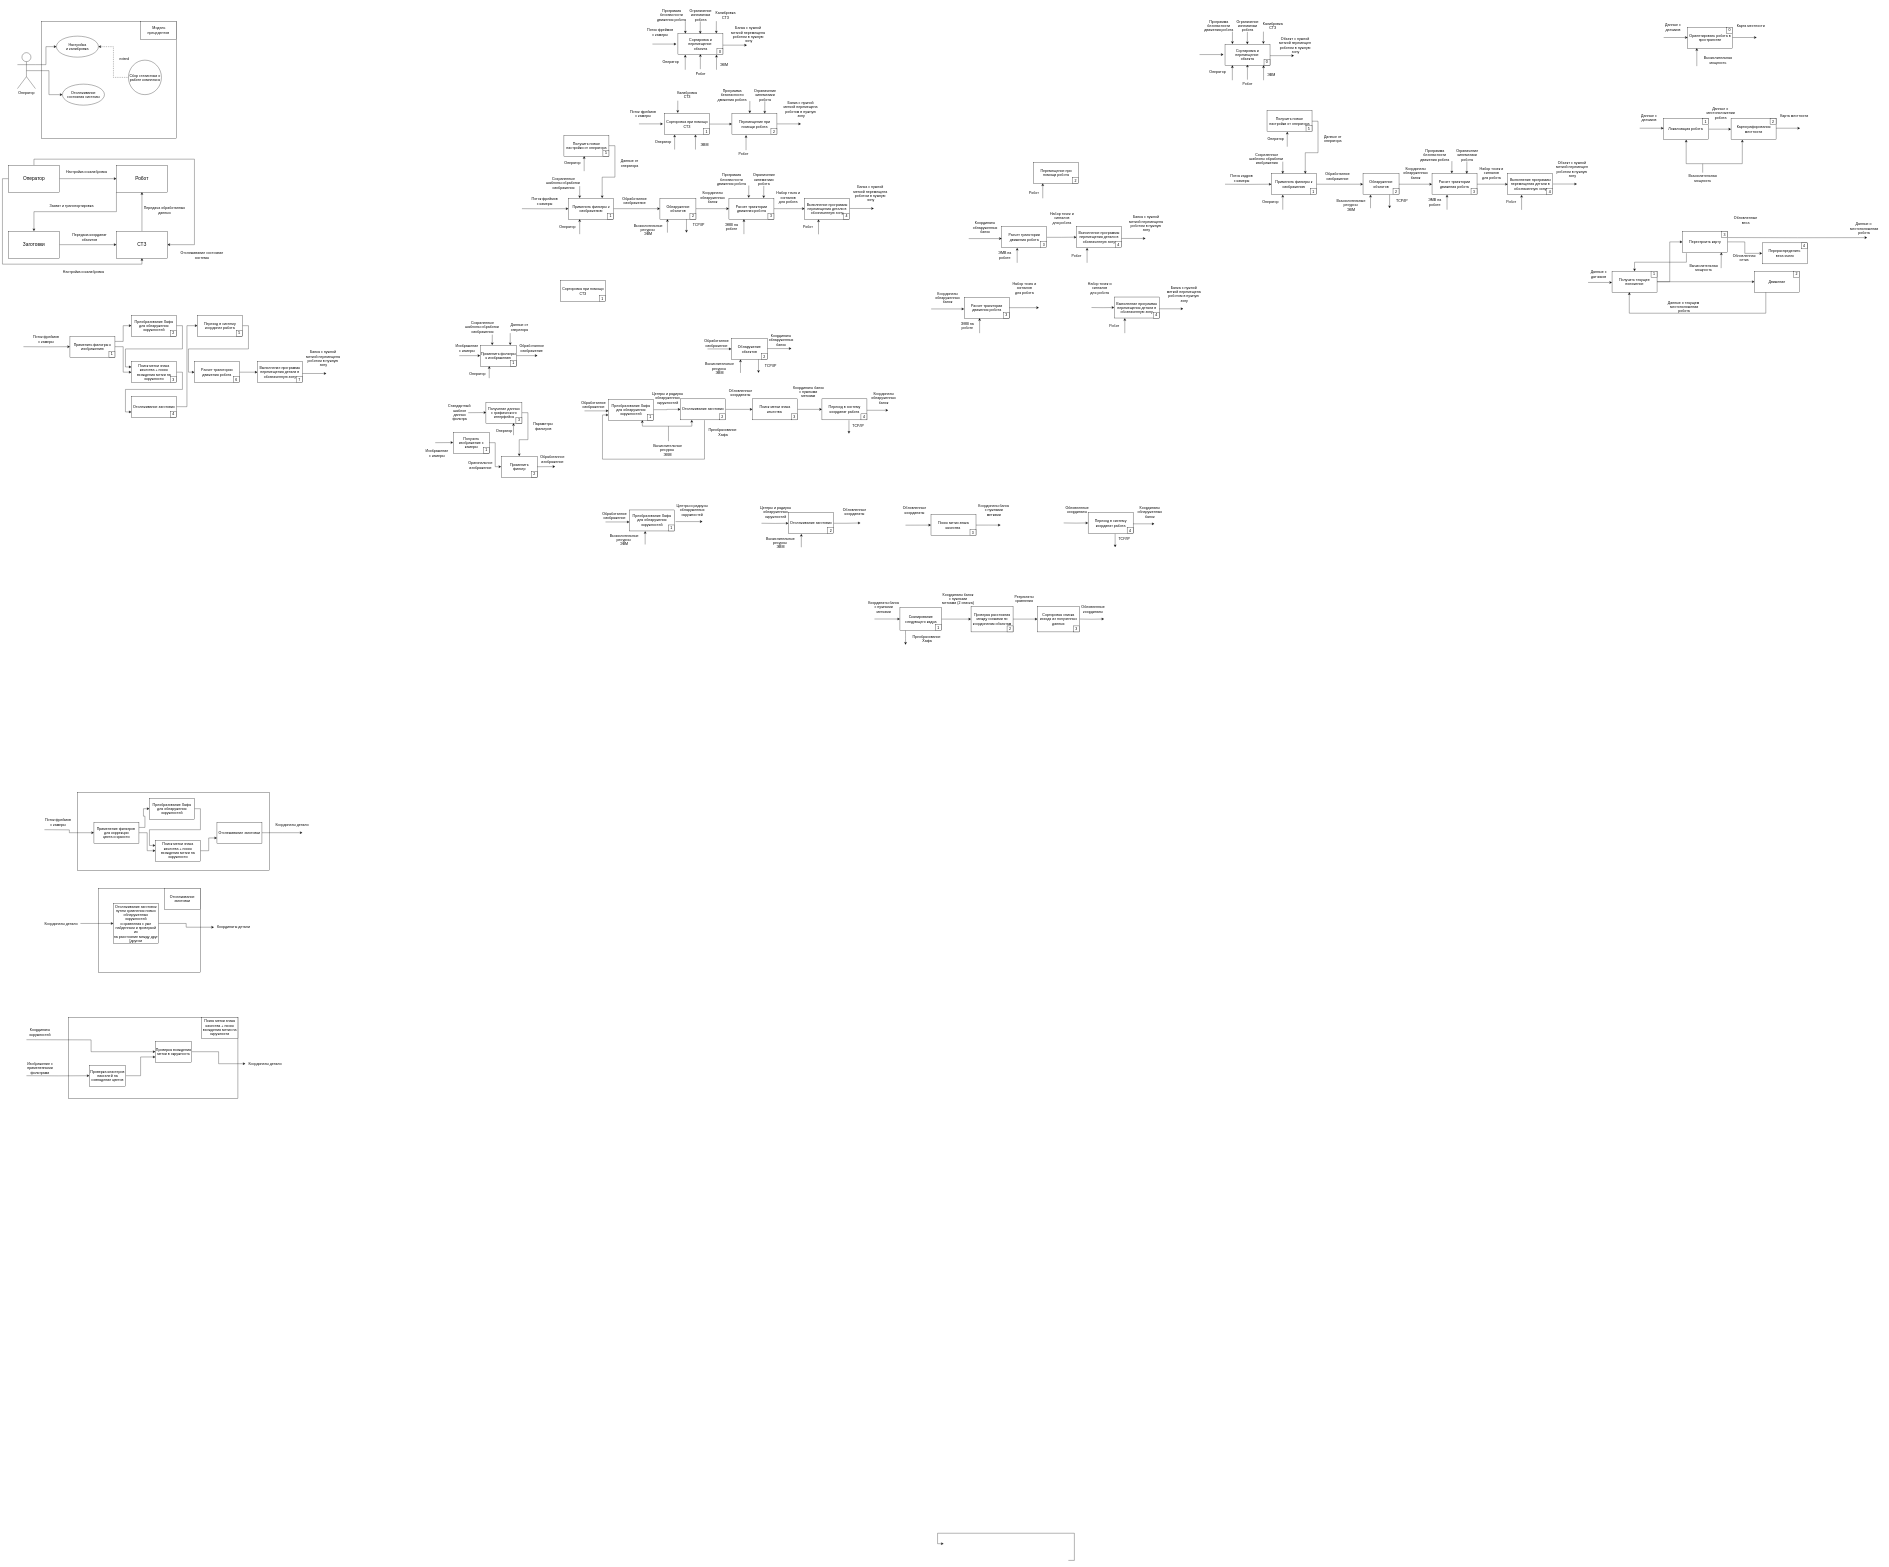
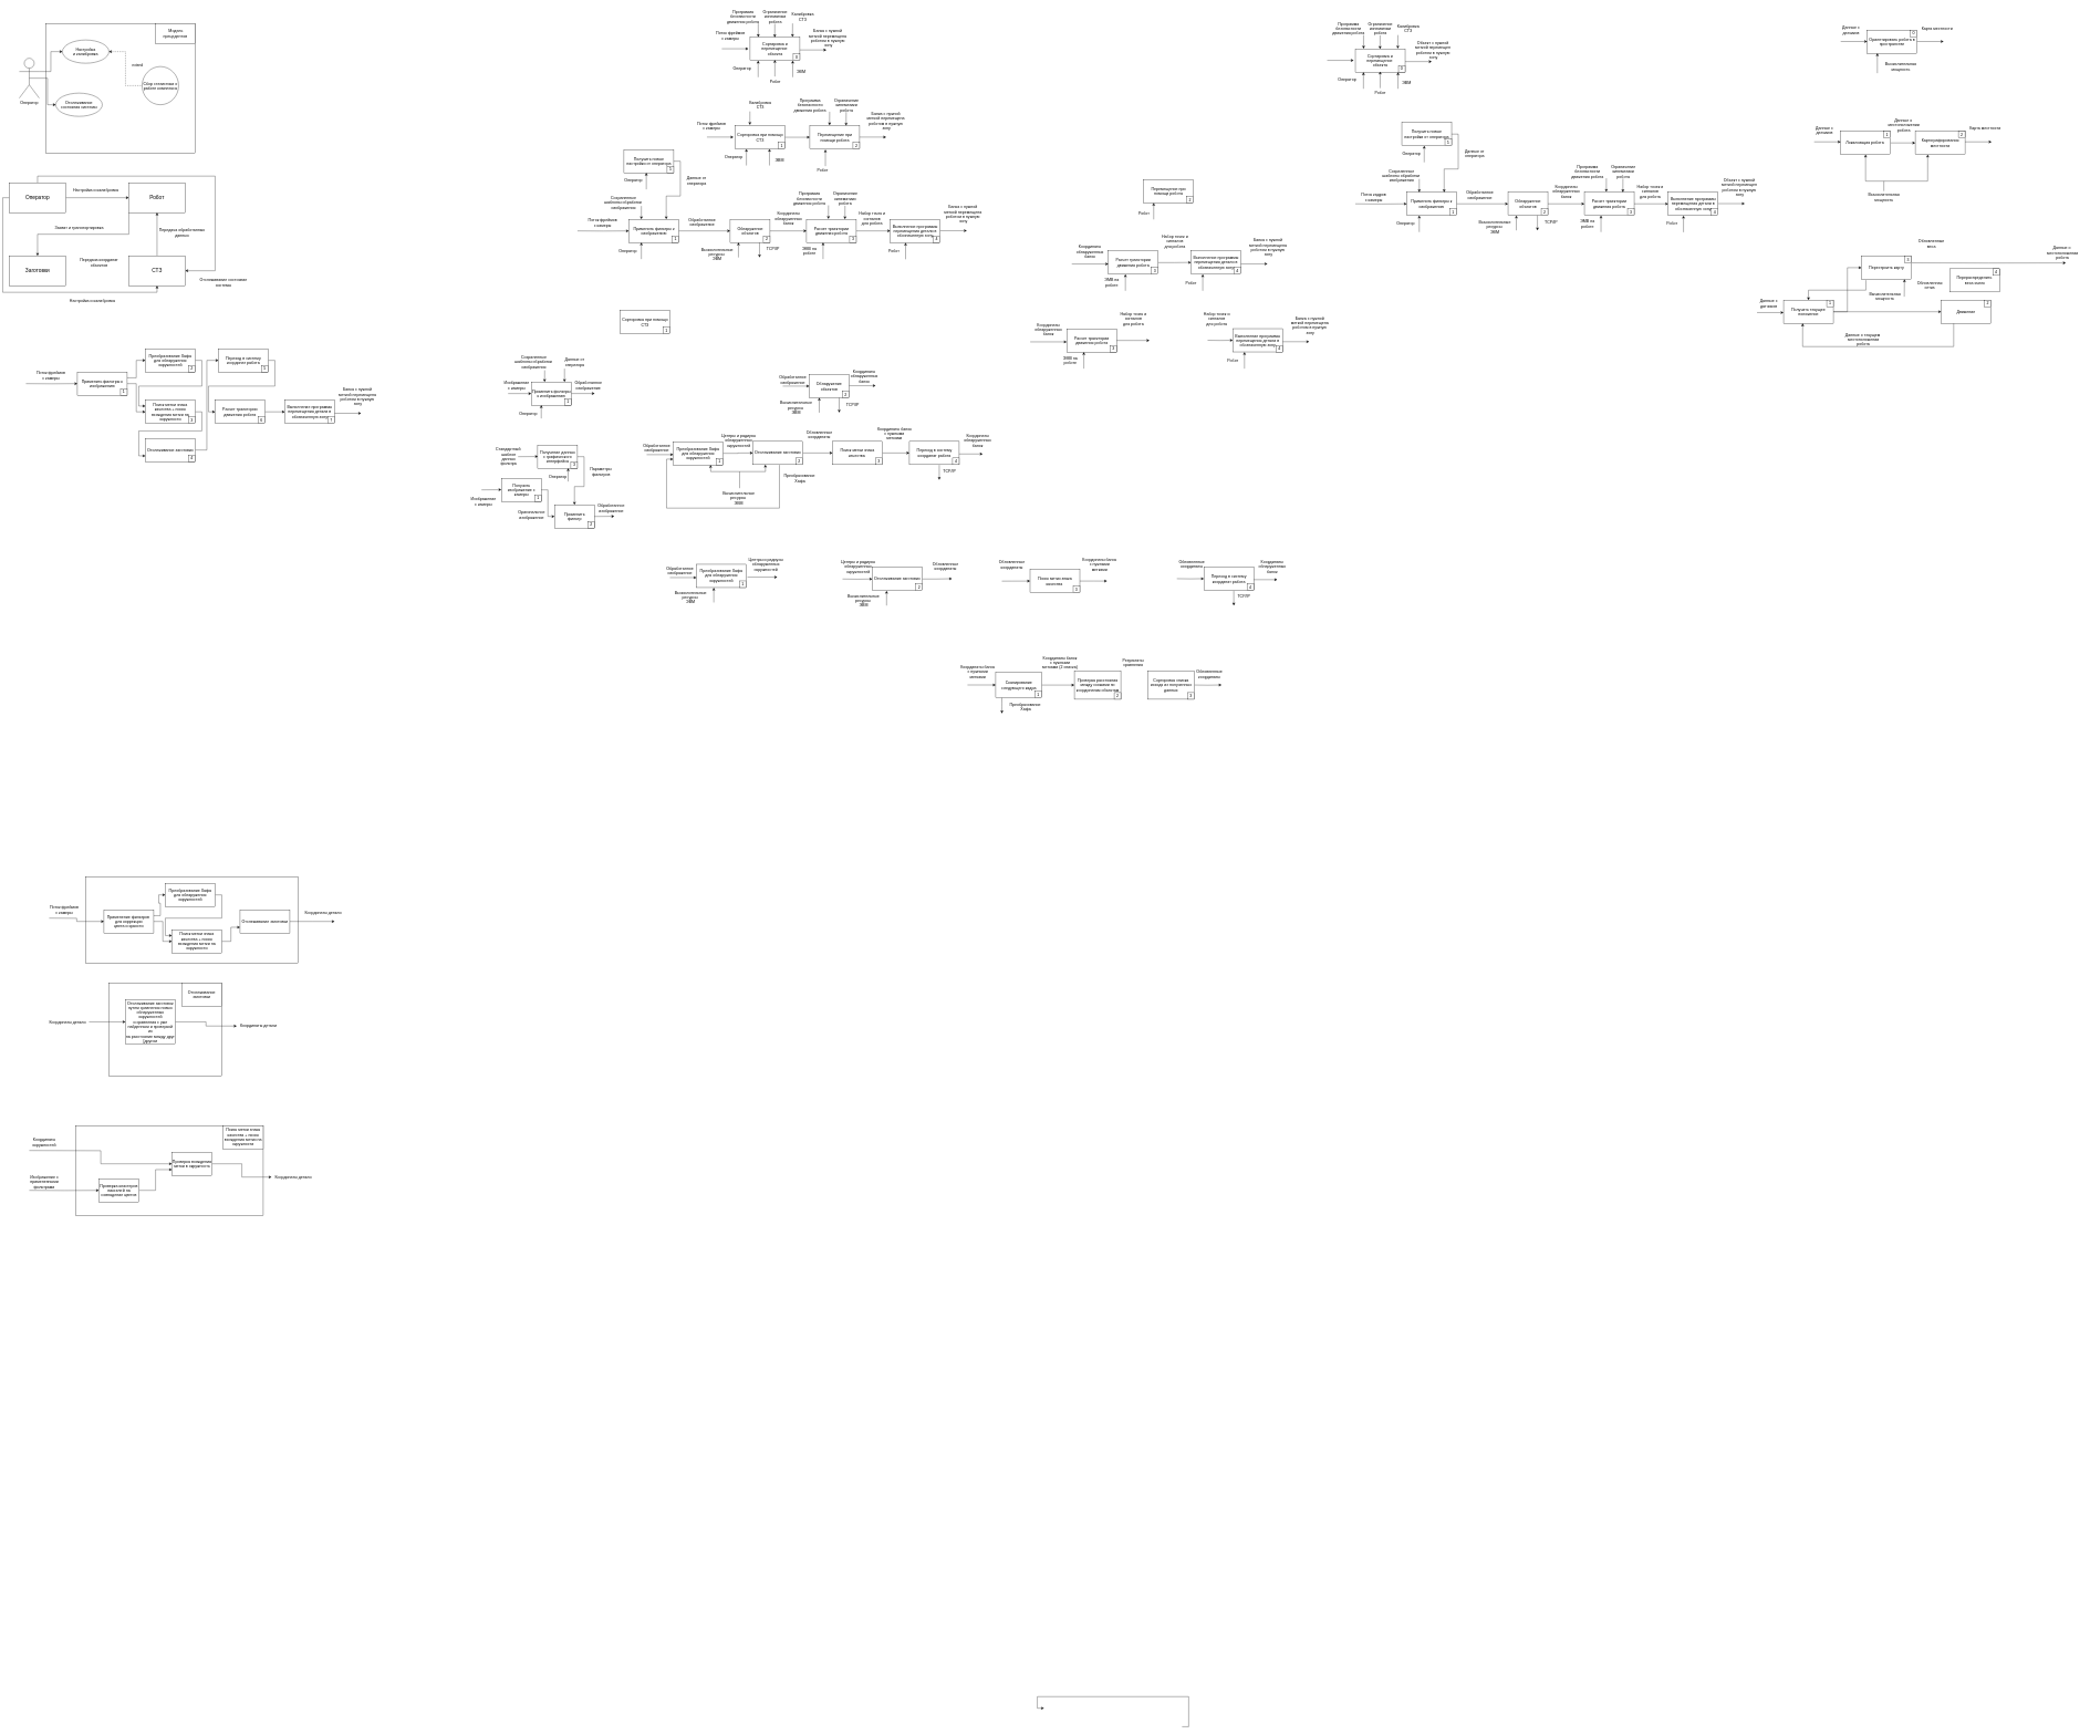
- <mxCell id="15" value="Отслеживание состояния системы" style="ellipse;whiteSpace=wrap;html=1;" parent="1" vertex="1"><mxGeometry x="200" y="280" width="140" height="70" as="geometry" /></mxCell>
+ <mxCell id="15" value="Отслеживание состояния системы" style="ellipse;whiteSpace=wrap;html=1;" parent="1" vertex="1"><mxGeometry x="160" y="280" width="140" height="70" as="geometry" /></mxCell>
- <mxCell id="20" style="edgeStyle=orthogonalEdgeStyle;rounded=0;orthogonalLoop=1;jettySize=auto;html=1;exitX=1;exitY=0.5;exitDx=0;exitDy=0;entryX=0;entryY=0.5;entryDx=0;entryDy=0;" parent="1" source="21" target="19" edge="1"><mxGeometry relative="1" as="geometry" /></mxCell>
- <mxCell id="344" style="edgeStyle=orthogonalEdgeStyle;rounded=0;orthogonalLoop=1;jettySize=auto;html=1;exitX=1;exitY=0.5;exitDx=0;exitDy=0;entryX=0;entryY=0.5;entryDx=0;entryDy=0;" parent="1" source="346" target="349" edge="1"><mxGeometry relative="1" as="geometry" /></mxCell>
- <mxCell id="300" style="edgeStyle=orthogonalEdgeStyle;rounded=0;orthogonalLoop=1;jettySize=auto;html=1;exitX=1;exitY=0.5;exitDx=0;exitDy=0;entryX=0;entryY=0.5;entryDx=0;entryDy=0;" parent="1" source="301" target="307" edge="1"><mxGeometry relative="1" as="geometry" /></mxCell>
